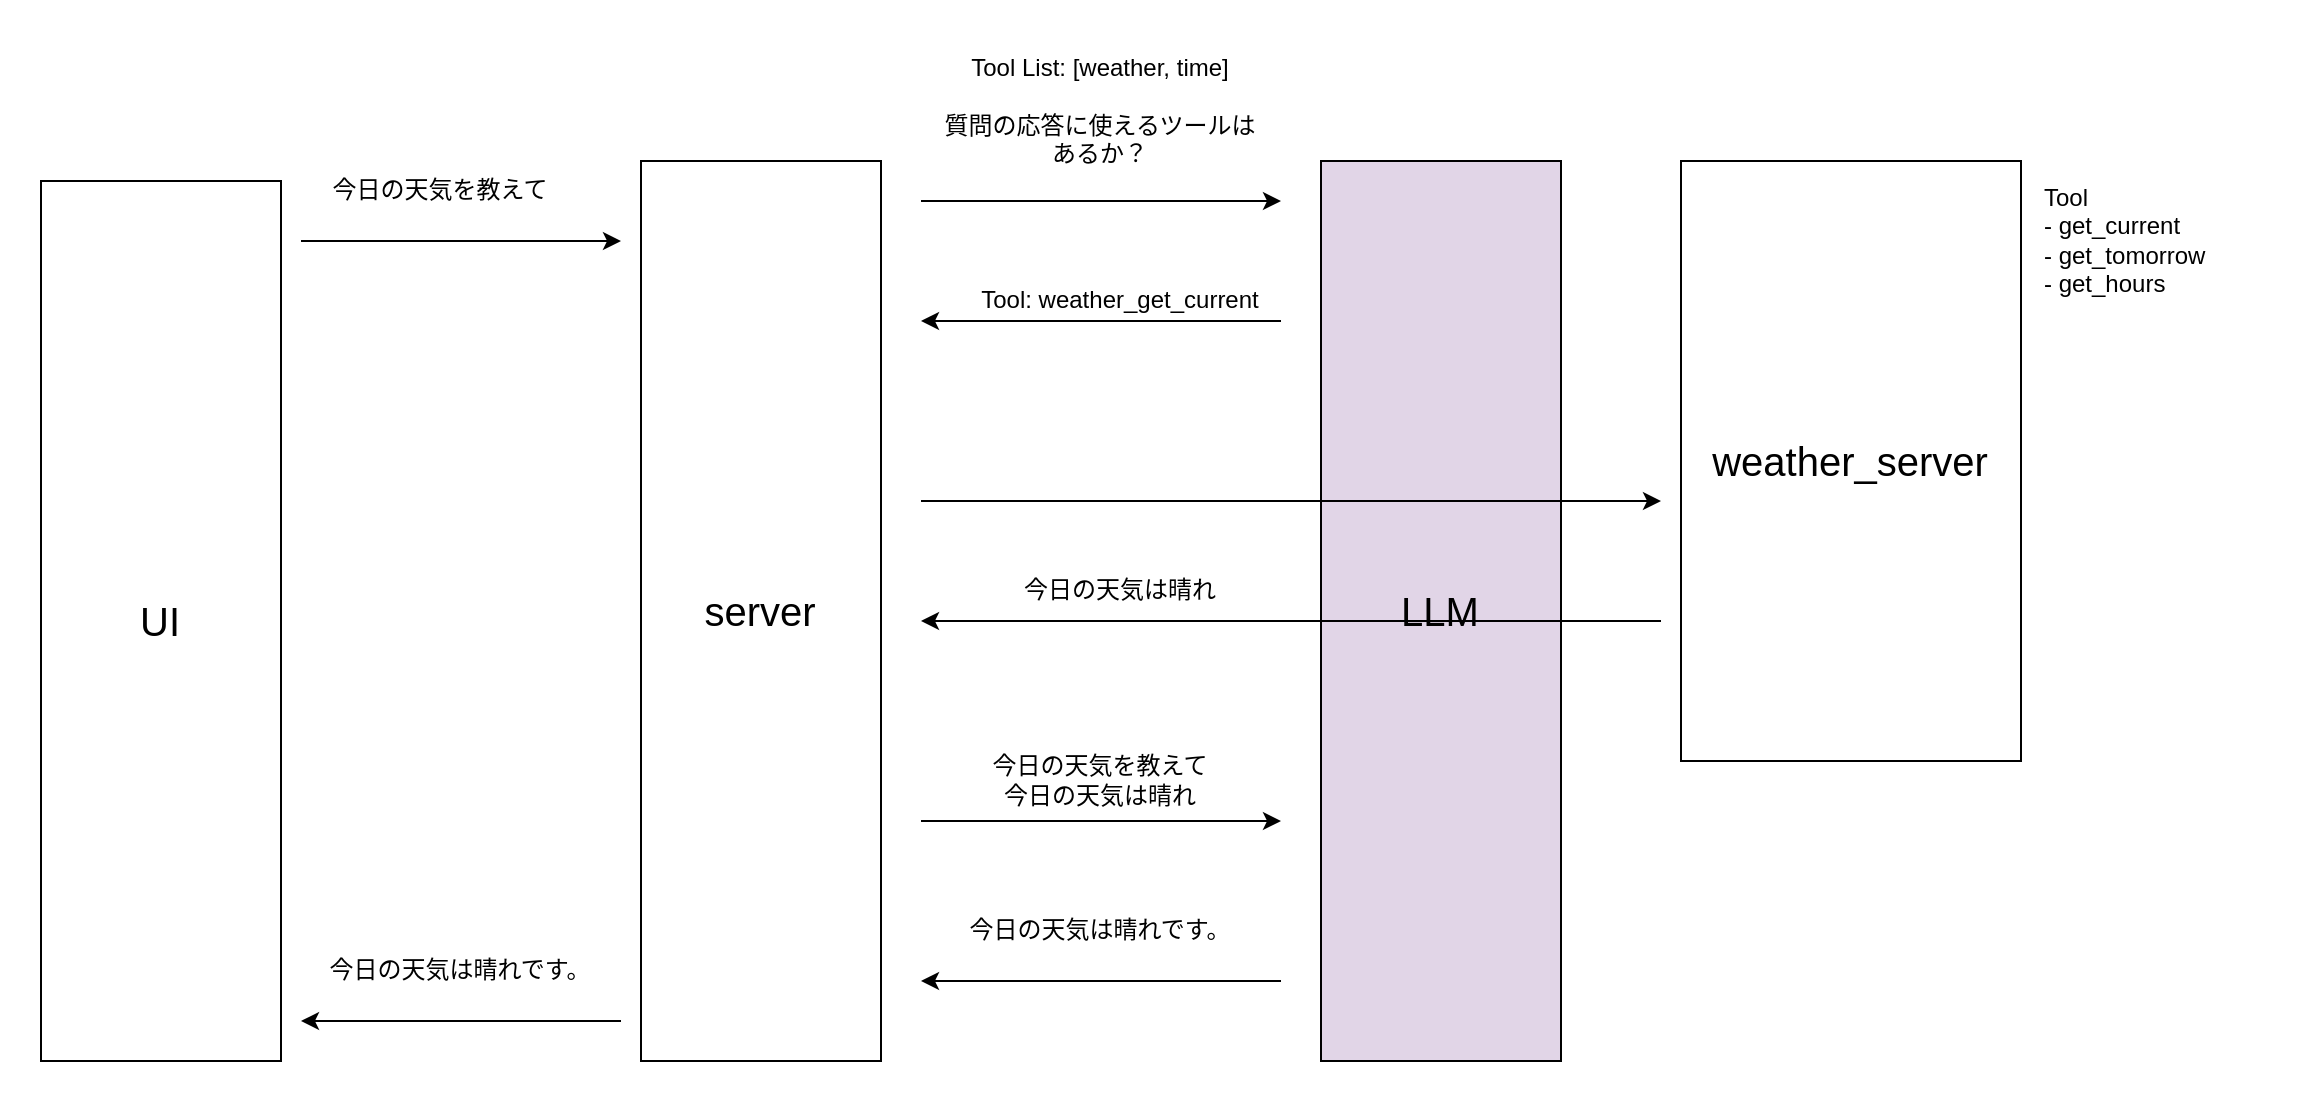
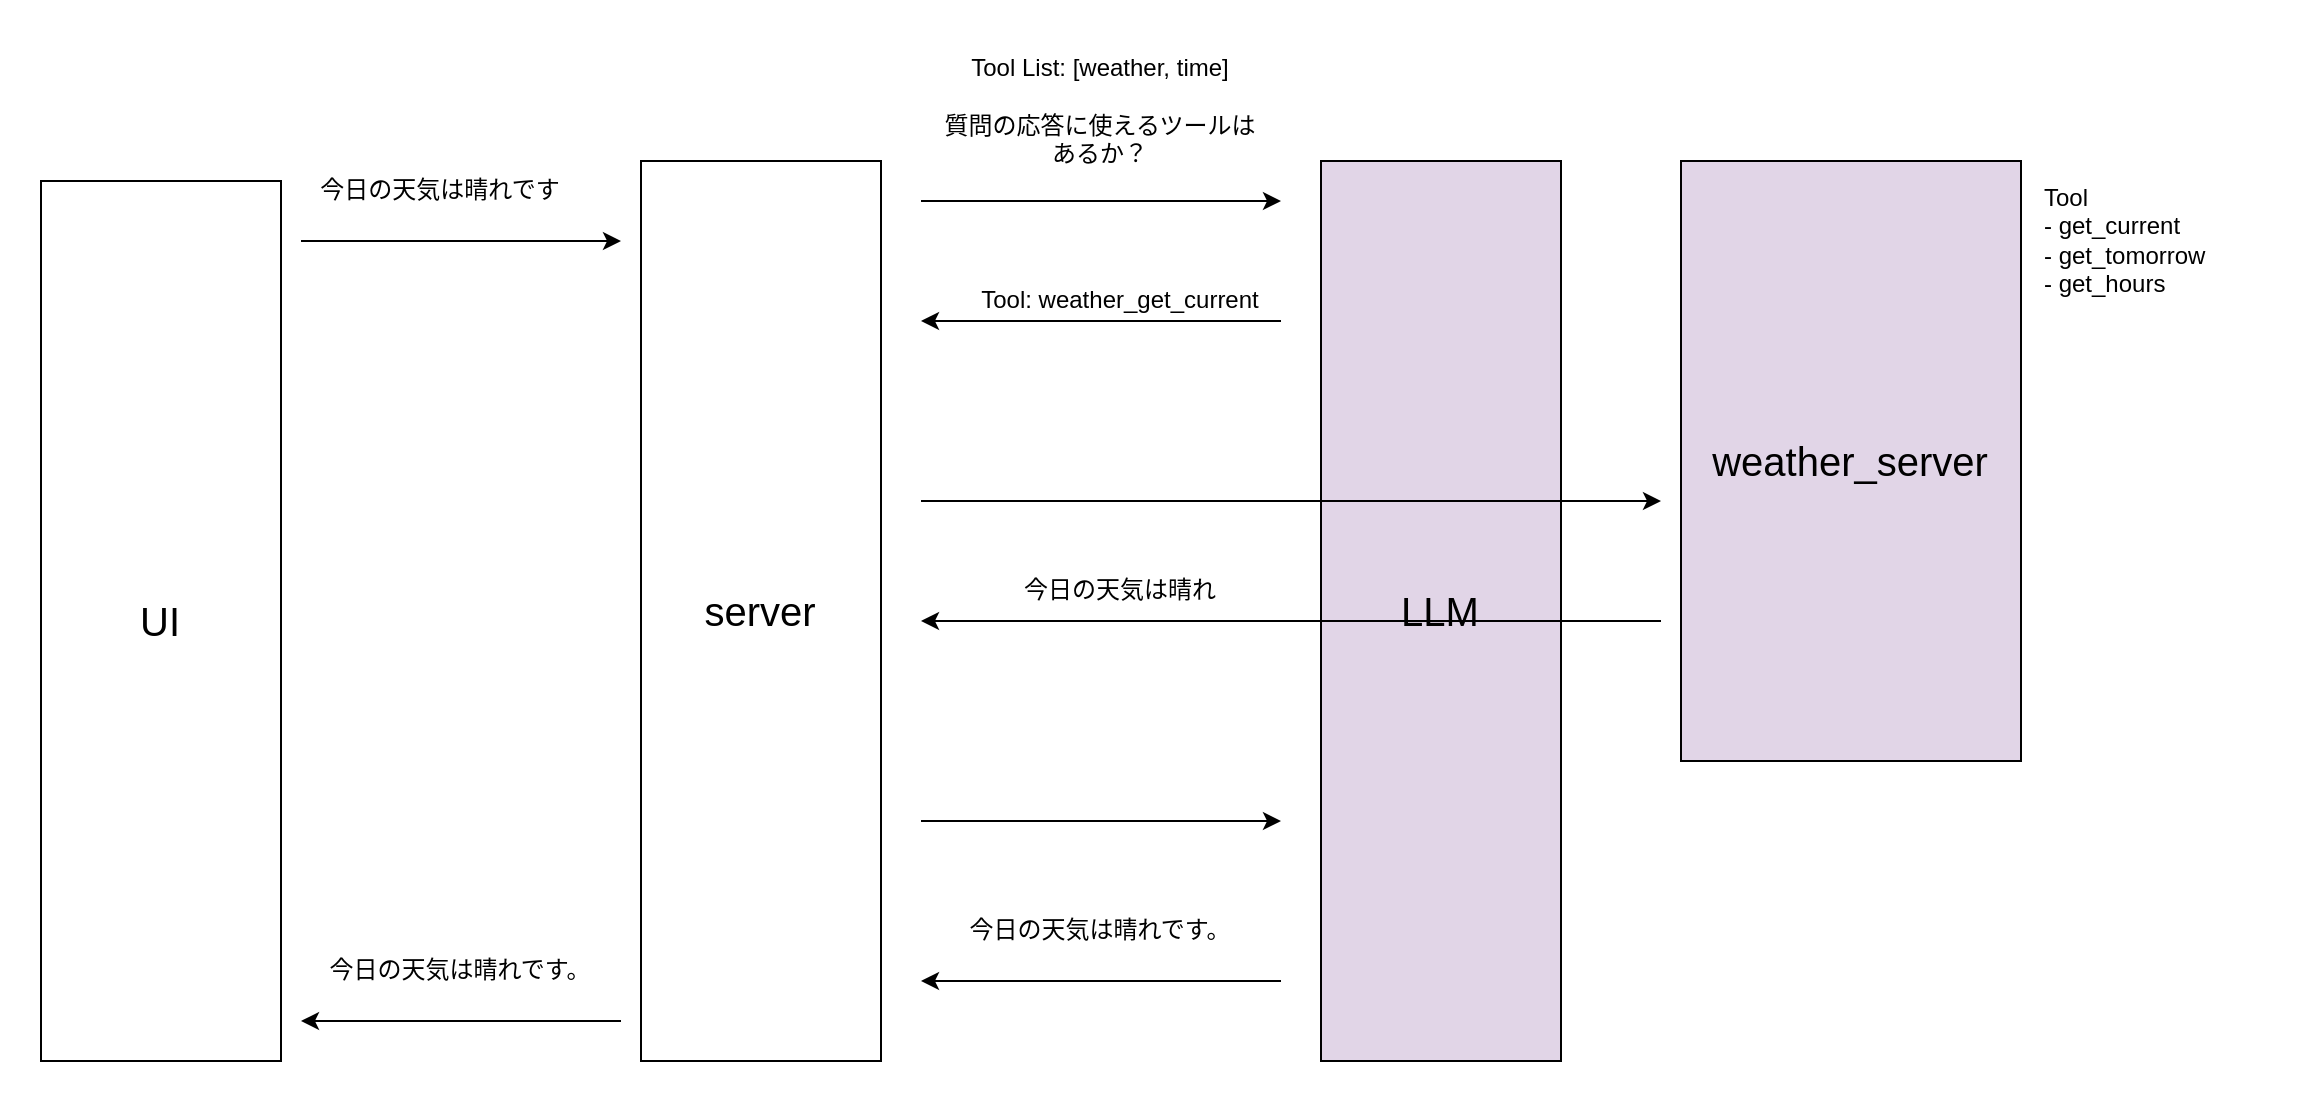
- <mxCell id="4" value="今日の天気を教えて" style="text;html=1;align=center;verticalAlign=middle;whiteSpace=wrap;rounded=0;" vertex="1" parent="1"><mxGeometry x="150" y="80" width="140" height="30" as="geometry" /></mxCell>
+ <mxCell id="4" value="今日の天気は晴れです" style="text;html=1;align=center;verticalAlign=middle;whiteSpace=wrap;rounded=0;" vertex="1" parent="1"><mxGeometry x="150" y="80" width="140" height="30" as="geometry" /></mxCell>
- <mxCell id="14" value="&lt;font style=&quot;font-size: 20px;&quot;&gt;weather_server&lt;/font&gt;" style="rounded=0;whiteSpace=wrap;html=1;" vertex="1" parent="1"><mxGeometry x="840" y="80" width="170" height="300" as="geometry" /></mxCell>
+ <mxCell id="14" value="&lt;font style=&quot;font-size: 20px;&quot;&gt;weather_server&lt;/font&gt;" style="rounded=0;whiteSpace=wrap;html=1;fillColor=#e1d5e7;" vertex="1" parent="1"><mxGeometry x="840" y="80" width="170" height="300" as="geometry" /></mxCell>
- <mxCell id="18" value="今日の天気を教えて&lt;div&gt;今日の天気は晴れ&lt;/div&gt;" style="text;html=1;align=center;verticalAlign=middle;whiteSpace=wrap;rounded=0;" vertex="1" parent="1"><mxGeometry x="480" y="370" width="140" height="40" as="geometry" /></mxCell>
